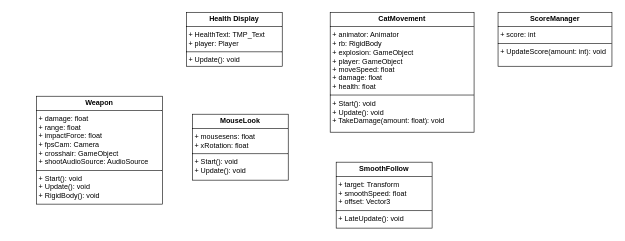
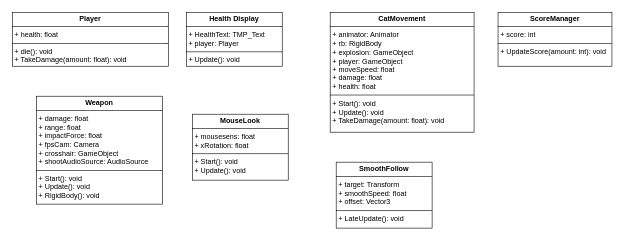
+ <mxCell id="2" value="&lt;p style=&quot;margin:0px;margin-top:4px;text-align:center;&quot;&gt;&lt;b&gt;Player&lt;/b&gt;&lt;/p&gt;&lt;hr size=&quot;1&quot; style=&quot;border-style:solid;&quot;&gt;&lt;p style=&quot;margin:0px;margin-left:4px;&quot;&gt;+ health: float&lt;/p&gt;&lt;hr size=&quot;1&quot; style=&quot;border-style:solid;&quot;&gt;&lt;p style=&quot;margin:0px;margin-left:4px;&quot;&gt;+ die(): void&lt;/p&gt;&lt;p style=&quot;margin:0px;margin-left:4px;&quot;&gt;+ TakeDamage(amount: float): void&lt;/p&gt;" style="verticalAlign=top;align=left;overflow=fill;html=1;whiteSpace=wrap;" vertex="1" parent="1"><mxGeometry x="20" y="20" width="260" height="90" as="geometry" /></mxCell>
